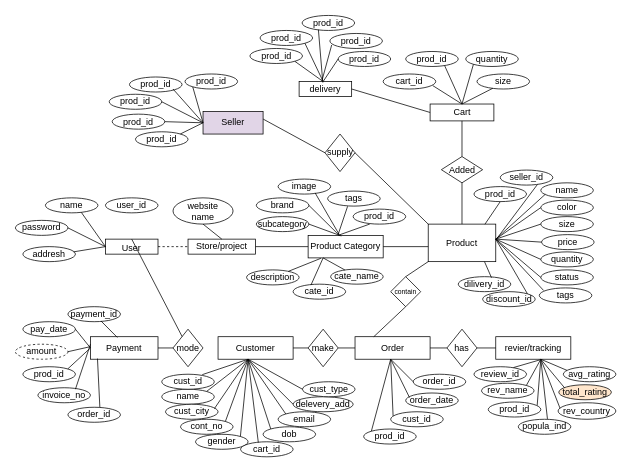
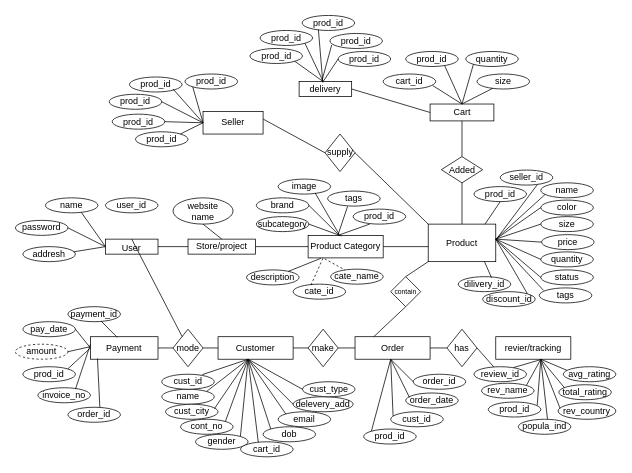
- <mxCell id="32" value="Seller" style="rounded=0;whiteSpace=wrap;html=1;fontSize=12;fillColor=#e1d5e7;" parent="1" vertex="1"><mxGeometry x="270" y="148" width="80" height="30" as="geometry" /></mxCell>
+ <mxCell id="32" value="Seller" style="rounded=0;whiteSpace=wrap;html=1;fontSize=12;" parent="1" vertex="1"><mxGeometry x="270" y="148" width="80" height="30" as="geometry" /></mxCell>
- <mxCell id="8" value="" style="endArrow=none;html=1;rounded=0;fontSize=12;exitX=1;exitY=0.5;exitDx=0;exitDy=0;entryX=0;entryY=0.5;entryDx=0;entryDy=0;dashed=1;" parent="1" source="2" target="3" edge="1"><mxGeometry width="50" height="50" relative="1" as="geometry"><mxPoint x="410" y="288" as="sourcePoint" /><mxPoint x="460" y="238" as="targetPoint" /></mxGeometry></mxCell>
+ <mxCell id="8" value="" style="endArrow=none;html=1;rounded=0;fontSize=12;exitX=1;exitY=0.5;exitDx=0;exitDy=0;entryX=0;entryY=0.5;entryDx=0;entryDy=0;" parent="1" source="2" target="3" edge="1"><mxGeometry width="50" height="50" relative="1" as="geometry"><mxPoint x="410" y="288" as="sourcePoint" /><mxPoint x="460" y="238" as="targetPoint" /></mxGeometry></mxCell>
- <mxCell id="84" value="" style="endArrow=none;html=1;rounded=0;fontSize=12;exitX=0.34;exitY=0.059;exitDx=0;exitDy=0;exitPerimeter=0;" parent="1" source="78" target="80" edge="1"><mxGeometry width="50" height="50" relative="1" as="geometry"><mxPoint x="411.91" y="381.24" as="sourcePoint" /><mxPoint x="470.03" y="363" as="targetPoint" /><Array as="points"><mxPoint x="430" y="343" /></Array></mxGeometry></mxCell>
+ <mxCell id="84" value="" style="endArrow=none;html=1;rounded=0;fontSize=12;exitX=0.34;exitY=0.059;exitDx=0;exitDy=0;exitPerimeter=0;dashed=1;" parent="1" source="78" target="80" edge="1"><mxGeometry width="50" height="50" relative="1" as="geometry"><mxPoint x="411.91" y="381.24" as="sourcePoint" /><mxPoint x="470.03" y="363" as="targetPoint" /><Array as="points"><mxPoint x="430" y="343" /></Array></mxGeometry></mxCell>
+ <mxCell id="24" value="" style="endArrow=none;html=1;rounded=0;fontSize=12;exitX=1;exitY=0.5;exitDx=0;exitDy=0;entryX=0;entryY=0.5;entryDx=0;entryDy=0;" parent="1" source="17" target="14" edge="1"><mxGeometry width="50" height="50" relative="1" as="geometry"><mxPoint x="410" y="478" as="sourcePoint" /><mxPoint x="460" y="428" as="targetPoint" /></mxGeometry></mxCell>
- <mxCell id="28" value="" style="endArrow=none;html=1;rounded=0;fontSize=12;exitX=1;exitY=0.5;exitDx=0;exitDy=0;entryX=0;entryY=0.5;entryDx=0;entryDy=0;" parent="1" source="19" target="16" edge="1"><mxGeometry width="50" height="50" relative="1" as="geometry"><mxPoint x="410" y="478" as="sourcePoint" /><mxPoint x="460" y="428" as="targetPoint" /></mxGeometry></mxCell>
+ <mxCell id="28" value="" style="endArrow=none;html=1;rounded=0;fontSize=12;exitX=1;exitY=0.5;exitDx=0;exitDy=0;" parent="1" source="19" target="61" edge="1"><mxGeometry width="50" height="50" relative="1" as="geometry"><mxPoint x="410" y="478" as="sourcePoint" /><mxPoint x="460" y="428" as="targetPoint" /></mxGeometry></mxCell>
- <mxCell id="63" value="total_rating" style="ellipse;whiteSpace=wrap;html=1;fontSize=12;fillColor=#ffe6cc;" parent="1" vertex="1"><mxGeometry x="744" y="512" width="70" height="20" as="geometry" /></mxCell>
+ <mxCell id="63" value="total_rating" style="ellipse;whiteSpace=wrap;html=1;fontSize=12;" parent="1" vertex="1"><mxGeometry x="744" y="512" width="70" height="20" as="geometry" /></mxCell>
